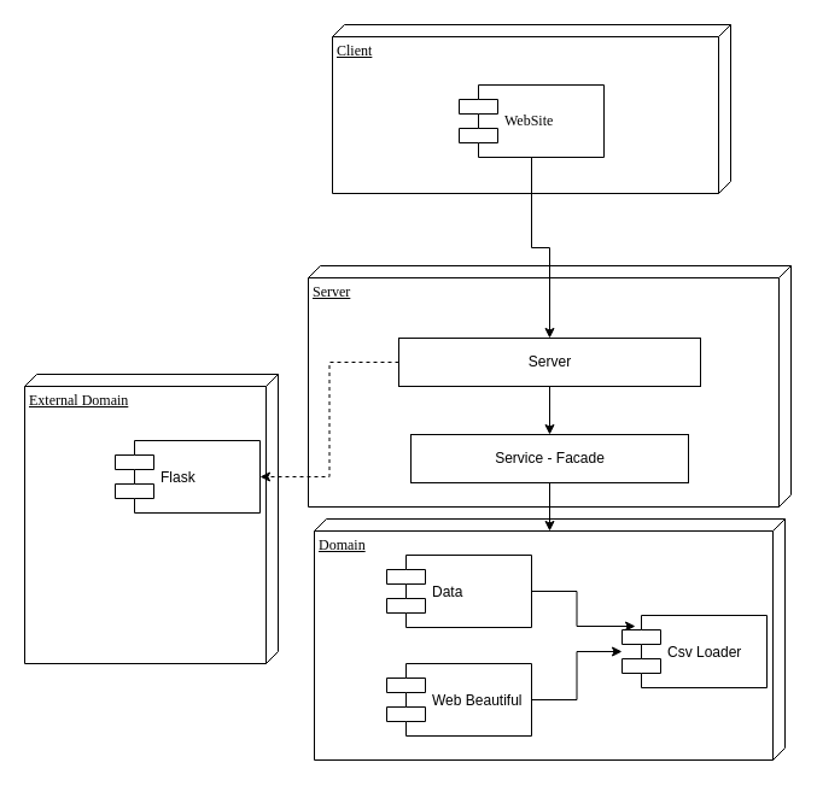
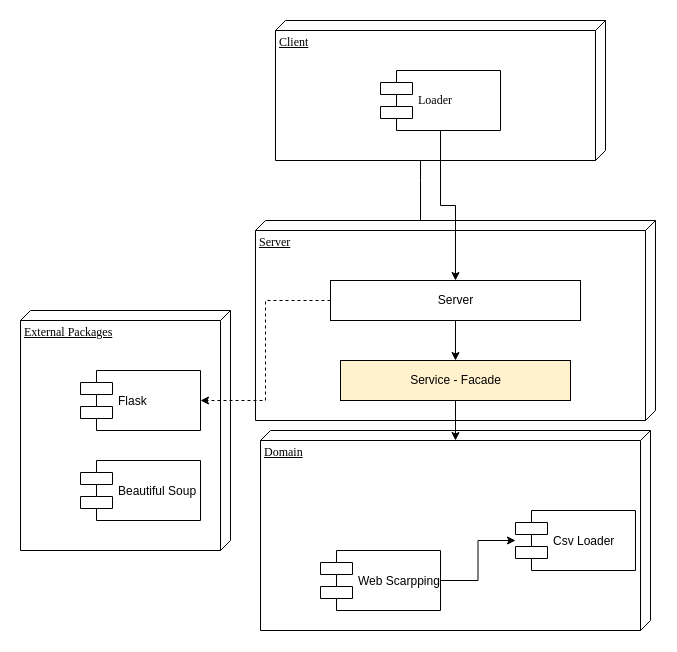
- <mxCell id="7" value="WebSite&amp;nbsp;" style="shape=component;align=left;spacingLeft=36;rounded=0;shadow=0;comic=0;labelBackgroundColor=none;strokeWidth=1;fontFamily=Verdana;fontSize=12;html=1;" parent="1" vertex="1"><mxGeometry x="380" y="70" width="120" height="60" as="geometry" /></mxCell>
+ <mxCell id="7" value="Loader&amp;nbsp;" style="shape=component;align=left;spacingLeft=36;rounded=0;shadow=0;comic=0;labelBackgroundColor=none;strokeWidth=1;fontFamily=Verdana;fontSize=12;html=1;" parent="1" vertex="1"><mxGeometry x="380" y="70" width="120" height="60" as="geometry" /></mxCell>
+ <mxCell id="8" style="edgeStyle=orthogonalEdgeStyle;rounded=0;html=1;labelBackgroundColor=none;startArrow=none;startFill=0;startSize=8;endArrow=none;endFill=0;endSize=16;fontFamily=Verdana;fontSize=12;" parent="1" source="5" target="4" edge="1"><mxGeometry relative="1" as="geometry"><Array as="points"><mxPoint x="420" y="180" /><mxPoint x="420" y="180" /></Array></mxGeometry></mxCell>
- <mxCell id="3" value="External Domain" style="verticalAlign=top;align=left;spacingTop=8;spacingLeft=2;spacingRight=12;shape=cube;size=10;direction=south;fontStyle=4;html=1;rounded=0;shadow=0;comic=0;labelBackgroundColor=none;strokeWidth=1;fontFamily=Verdana;fontSize=12" vertex="1" parent="1"><mxGeometry x="20" y="310" width="210" height="240" as="geometry" /></mxCell>
+ <mxCell id="3" value="External Packages" style="verticalAlign=top;align=left;spacingTop=8;spacingLeft=2;spacingRight=12;shape=cube;size=10;direction=south;fontStyle=4;html=1;rounded=0;shadow=0;comic=0;labelBackgroundColor=none;strokeWidth=1;fontFamily=Verdana;fontSize=12" vertex="1" parent="1"><mxGeometry x="20" y="310" width="210" height="240" as="geometry" /></mxCell>
- <mxCell id="13" value="Service - Facade" style="html=1;" vertex="1" parent="1"><mxGeometry x="340" y="360" width="230" height="40" as="geometry" /></mxCell>
+ <mxCell id="13" value="Service - Facade" style="html=1;fillColor=#fff2cc;" vertex="1" parent="1"><mxGeometry x="340" y="360" width="230" height="40" as="geometry" /></mxCell>
- <mxCell id="14" value="Flask" style="shape=component;align=left;spacingLeft=36;" vertex="1" parent="1"><mxGeometry x="95" y="365" width="120" height="60" as="geometry" /></mxCell>
+ <mxCell id="14" value="Flask" style="shape=component;align=left;spacingLeft=36;" vertex="1" parent="1"><mxGeometry x="80" y="370" width="120" height="60" as="geometry" /></mxCell>
+ <mxCell id="19" value="Beautiful Soup" style="shape=component;align=left;spacingLeft=36;" vertex="1" parent="1"><mxGeometry x="80" y="460" width="120" height="60" as="geometry" /></mxCell>
- <mxCell id="18" value="Data" style="shape=component;align=left;spacingLeft=36;" vertex="1" parent="1"><mxGeometry x="320" y="460" width="120" height="60" as="geometry" /></mxCell>
- <mxCell id="17" style="edgeStyle=orthogonalEdgeStyle;rounded=0;orthogonalLoop=1;jettySize=auto;html=1;exitX=1;exitY=0.5;exitDx=0;exitDy=0;entryX=0.092;entryY=0.15;entryDx=0;entryDy=0;entryPerimeter=0;" edge="1" parent="1" source="18" target="20"><mxGeometry relative="1" as="geometry" /></mxCell>
- <mxCell id="16" value="Web Beautiful" style="shape=component;align=left;spacingLeft=36;" vertex="1" parent="1"><mxGeometry x="320" y="550" width="120" height="60" as="geometry" /></mxCell>
+ <mxCell id="16" value="Web Scarpping" style="shape=component;align=left;spacingLeft=36;" vertex="1" parent="1"><mxGeometry x="320" y="550" width="120" height="60" as="geometry" /></mxCell>
